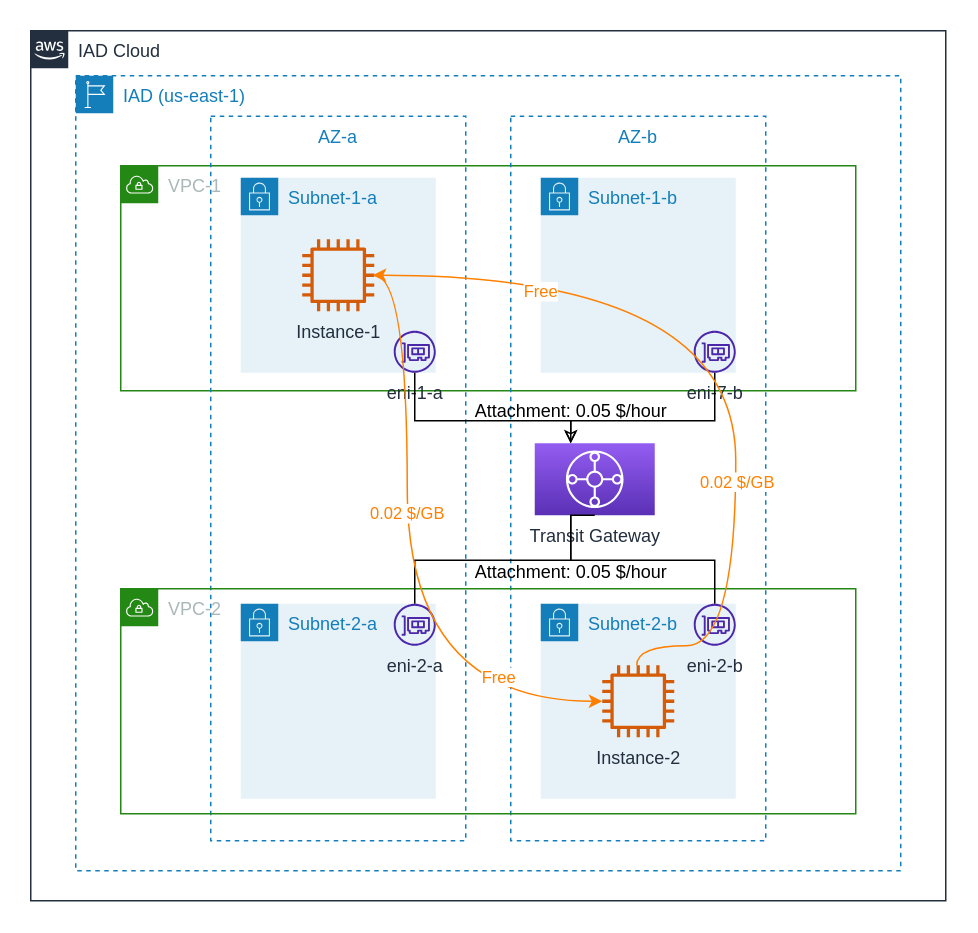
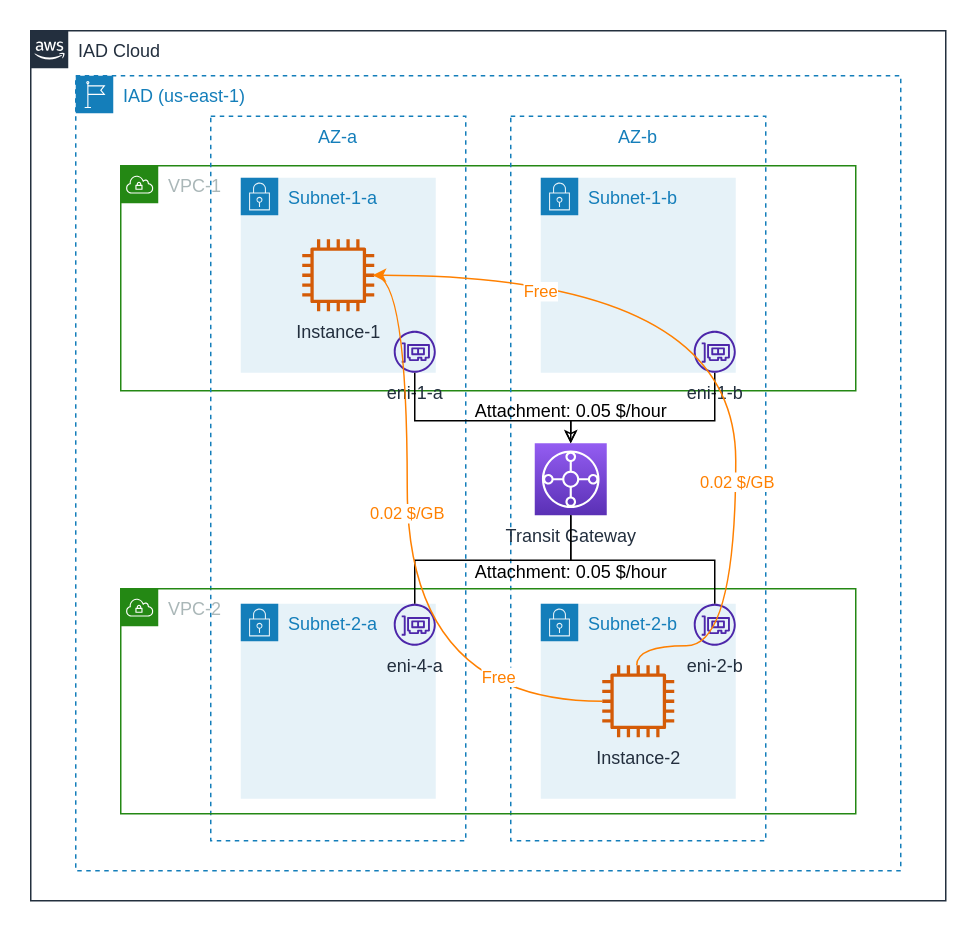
- <mxCell id="11" value="eni-7-b" style="sketch=0;outlineConnect=0;fontColor=#232F3E;gradientColor=none;fillColor=#4D27AA;strokeColor=none;dashed=0;verticalLabelPosition=bottom;verticalAlign=top;align=center;html=1;fontSize=12;fontStyle=0;aspect=fixed;pointerEvents=1;shape=mxgraph.aws4.elastic_network_interface;" parent="10" vertex="1"><mxGeometry x="102" y="102" width="28" height="28" as="geometry" /></mxCell>
+ <mxCell id="11" value="eni-1-b" style="sketch=0;outlineConnect=0;fontColor=#232F3E;gradientColor=none;fillColor=#4D27AA;strokeColor=none;dashed=0;verticalLabelPosition=bottom;verticalAlign=top;align=center;html=1;fontSize=12;fontStyle=0;aspect=fixed;pointerEvents=1;shape=mxgraph.aws4.elastic_network_interface;" parent="10" vertex="1"><mxGeometry x="102" y="102" width="28" height="28" as="geometry" /></mxCell>
- <mxCell id="12" value="Transit Gateway" style="sketch=0;points=[[0,0,0],[0.25,0,0],[0.5,0,0],[0.75,0,0],[1,0,0],[0,1,0],[0.25,1,0],[0.5,1,0],[0.75,1,0],[1,1,0],[0,0.25,0],[0,0.5,0],[0,0.75,0],[1,0.25,0],[1,0.5,0],[1,0.75,0]];outlineConnect=0;fontColor=#232F3E;gradientColor=#945DF2;gradientDirection=north;fillColor=#5A30B5;strokeColor=#ffffff;dashed=0;verticalLabelPosition=bottom;verticalAlign=top;align=center;html=1;fontSize=12;fontStyle=0;aspect=fixed;shape=mxgraph.aws4.resourceIcon;resIcon=mxgraph.aws4.transit_gateway;" parent="1" vertex="1"><mxGeometry x="356" y="295" width="80" height="48" as="geometry" /></mxCell>
+ <mxCell id="12" value="Transit Gateway" style="sketch=0;points=[[0,0,0],[0.25,0,0],[0.5,0,0],[0.75,0,0],[1,0,0],[0,1,0],[0.25,1,0],[0.5,1,0],[0.75,1,0],[1,1,0],[0,0.25,0],[0,0.5,0],[0,0.75,0],[1,0.25,0],[1,0.5,0],[1,0.75,0]];outlineConnect=0;fontColor=#232F3E;gradientColor=#945DF2;gradientDirection=north;fillColor=#5A30B5;strokeColor=#ffffff;dashed=0;verticalLabelPosition=bottom;verticalAlign=top;align=center;html=1;fontSize=12;fontStyle=0;aspect=fixed;shape=mxgraph.aws4.resourceIcon;resIcon=mxgraph.aws4.transit_gateway;" parent="1" vertex="1"><mxGeometry x="356" y="295" width="48" height="48" as="geometry" /></mxCell>
- <mxCell id="16" value="eni-2-a" style="sketch=0;outlineConnect=0;fontColor=#232F3E;gradientColor=none;fillColor=#4D27AA;strokeColor=none;dashed=0;verticalLabelPosition=bottom;verticalAlign=top;align=center;html=1;fontSize=12;fontStyle=0;aspect=fixed;pointerEvents=1;shape=mxgraph.aws4.elastic_network_interface;" parent="15" vertex="1"><mxGeometry x="102" width="28" height="28" as="geometry" /></mxCell>
+ <mxCell id="16" value="eni-4-a" style="sketch=0;outlineConnect=0;fontColor=#232F3E;gradientColor=none;fillColor=#4D27AA;strokeColor=none;dashed=0;verticalLabelPosition=bottom;verticalAlign=top;align=center;html=1;fontSize=12;fontStyle=0;aspect=fixed;pointerEvents=1;shape=mxgraph.aws4.elastic_network_interface;" parent="15" vertex="1"><mxGeometry x="102" width="28" height="28" as="geometry" /></mxCell>
- <mxCell id="28" style="edgeStyle=orthogonalEdgeStyle;curved=1;rounded=0;orthogonalLoop=1;jettySize=auto;html=1;fontColor=#FF8000;startArrow=none;startFill=0;endArrow=classic;endFill=1;strokeColor=#FF8000;" parent="1" source="6" target="27" edge="1"><mxGeometry relative="1" as="geometry"><Array as="points"><mxPoint x="271" y="183" /><mxPoint x="271" y="467" /></Array></mxGeometry></mxCell>
+ <mxCell id="28" style="edgeStyle=orthogonalEdgeStyle;curved=1;rounded=0;orthogonalLoop=1;jettySize=auto;html=1;fontColor=#FF8000;startArrow=none;startFill=0;endArrow=none;endFill=1;strokeColor=#FF8000;" parent="1" source="6" target="27" edge="1"><mxGeometry relative="1" as="geometry"><Array as="points"><mxPoint x="271" y="183" /><mxPoint x="271" y="467" /></Array></mxGeometry></mxCell>
